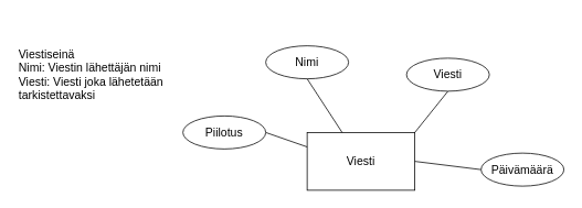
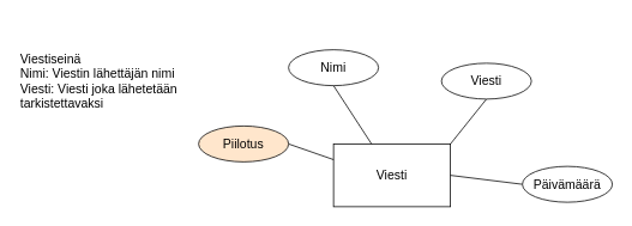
- <mxCell id="11" value="Piilotus" style="ellipse;whiteSpace=wrap;html=1;align=center;fontSize=14;" vertex="1" parent="1"><mxGeometry x="220" y="140" width="100" height="40" as="geometry" /></mxCell>
+ <mxCell id="11" value="Piilotus" style="ellipse;whiteSpace=wrap;html=1;align=center;fontSize=14;fillColor=#ffe6cc;" vertex="1" parent="1"><mxGeometry x="220" y="140" width="100" height="40" as="geometry" /></mxCell>
